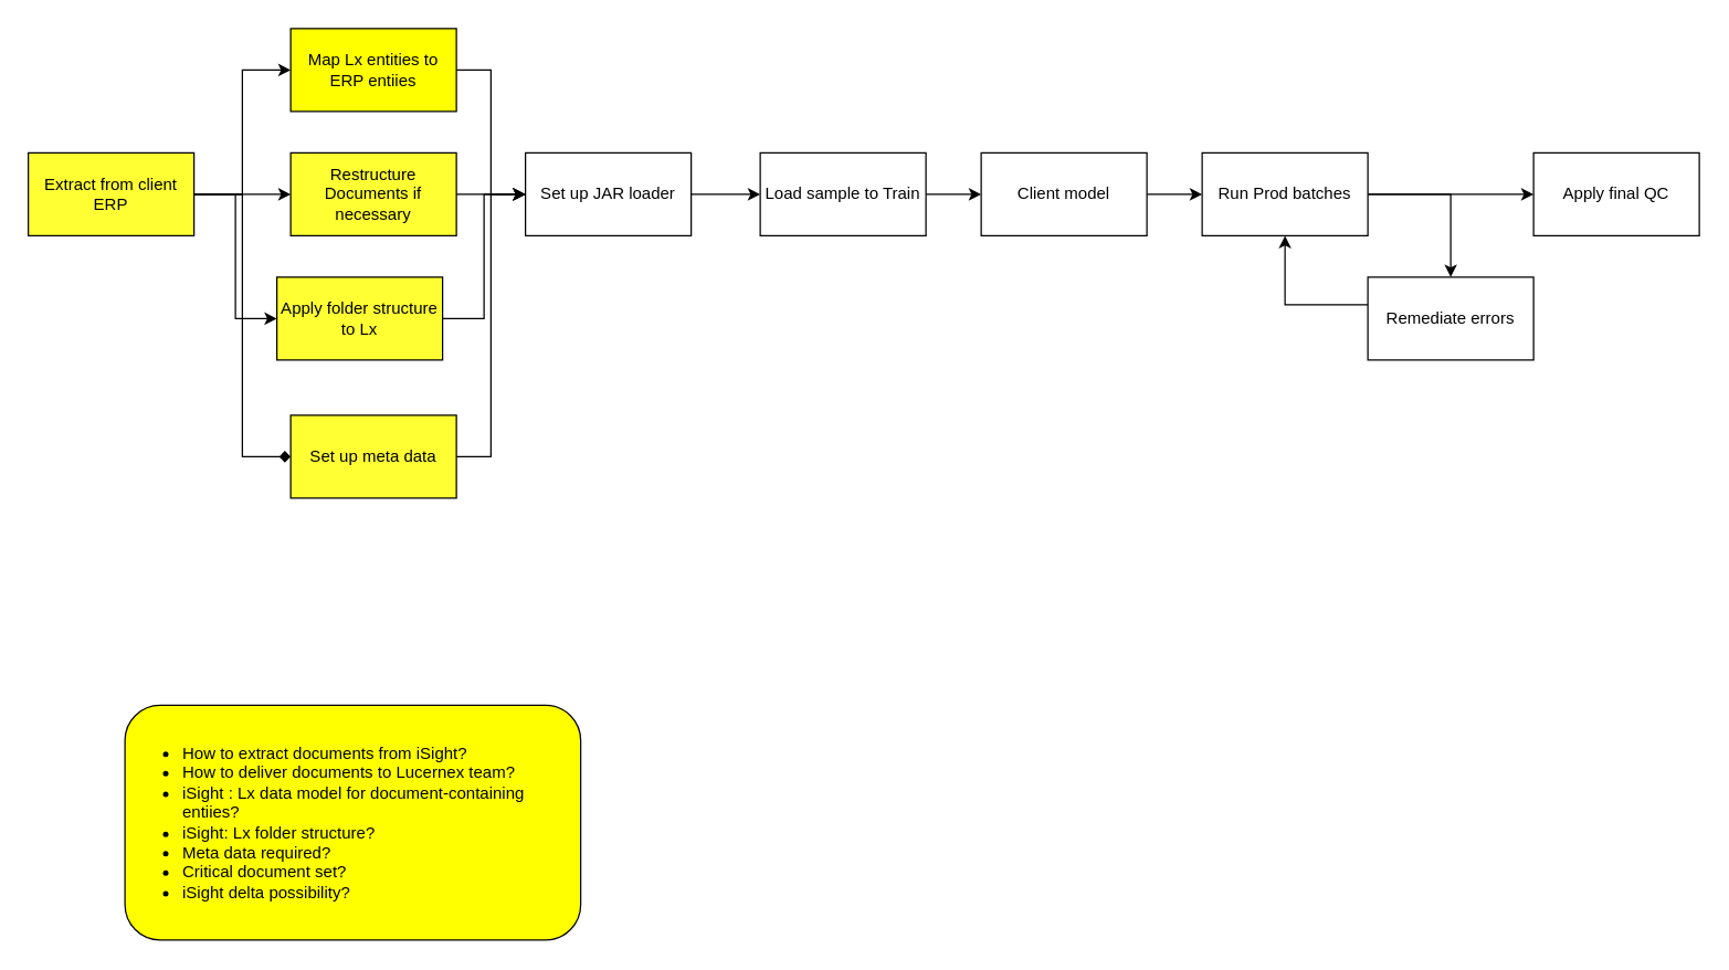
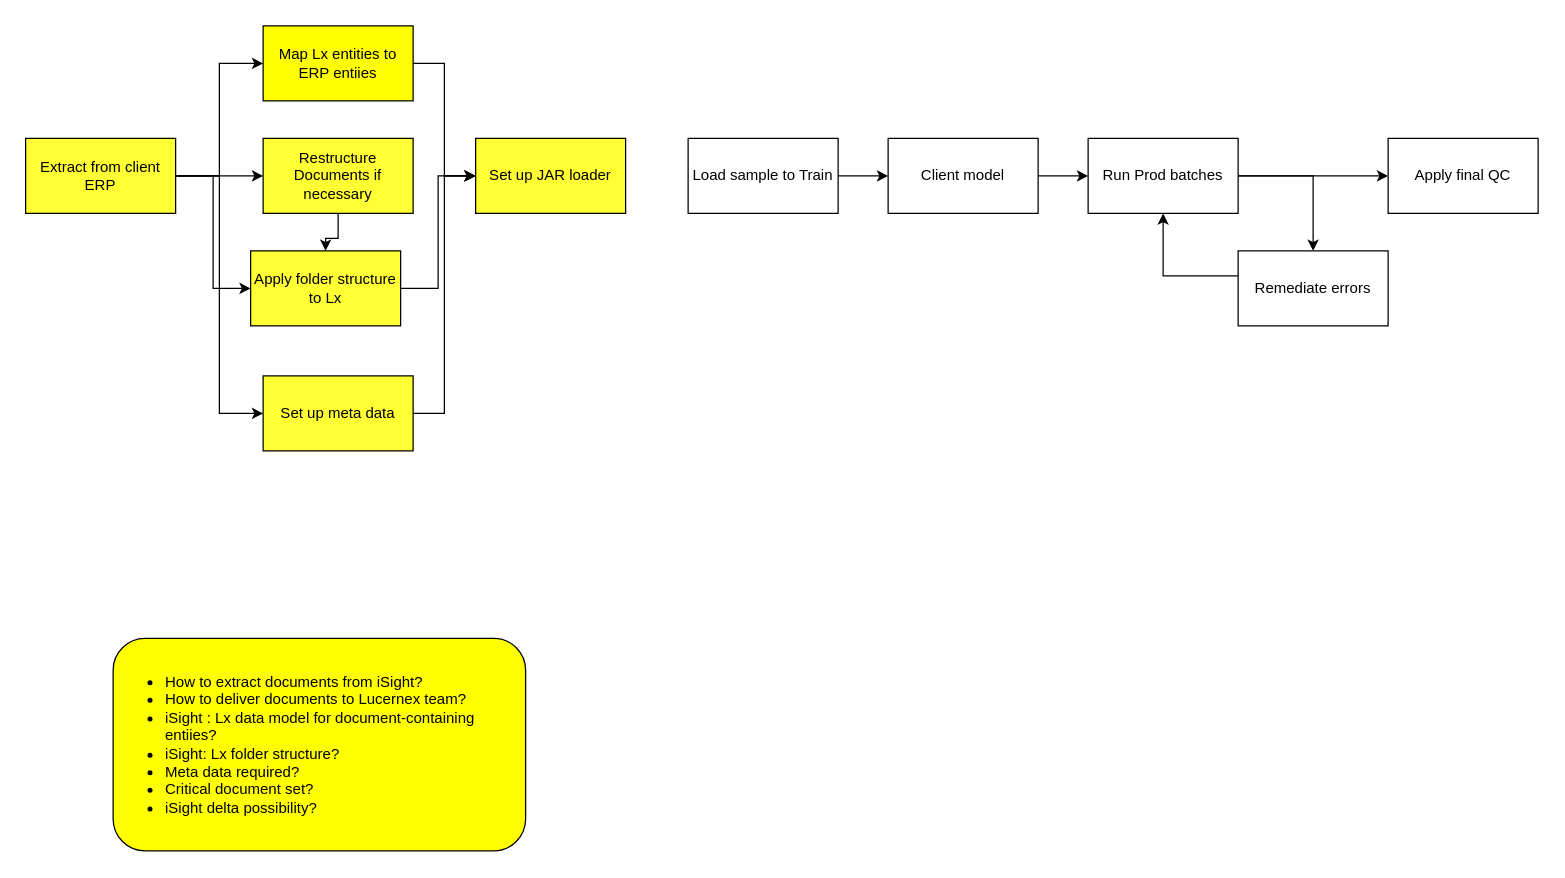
- <mxCell id="7" style="edgeStyle=orthogonalEdgeStyle;rounded=0;orthogonalLoop=1;jettySize=auto;html=1;entryX=0;entryY=0.5;entryDx=0;entryDy=0;" parent="1" source="8" target="14" edge="1"><mxGeometry relative="1" as="geometry" /></mxCell>
+ <mxCell id="7" style="edgeStyle=orthogonalEdgeStyle;rounded=0;orthogonalLoop=1;jettySize=auto;html=1;" parent="1" source="8" target="10" edge="1"><mxGeometry relative="1" as="geometry" /></mxCell>
- <mxCell id="14" value="Set up JAR loader" style="rounded=0;whiteSpace=wrap;html=1;" parent="1" vertex="1"><mxGeometry x="380" y="110" width="120" height="60" as="geometry" /></mxCell>
+ <mxCell id="14" value="Set up JAR loader" style="rounded=0;whiteSpace=wrap;html=1;fillColor=#ffff33;" parent="1" vertex="1"><mxGeometry x="380" y="110" width="120" height="60" as="geometry" /></mxCell>
- <mxCell id="13" value="" style="edgeStyle=orthogonalEdgeStyle;rounded=0;orthogonalLoop=1;jettySize=auto;html=1;" parent="1" source="14" target="16" edge="1"><mxGeometry relative="1" as="geometry" /></mxCell>
- <mxCell id="5" style="edgeStyle=orthogonalEdgeStyle;rounded=0;orthogonalLoop=1;jettySize=auto;html=1;entryX=0;entryY=0.5;entryDx=0;entryDy=0;endArrow=diamond;" edge="1" parent="1" source="6" target="26"><mxGeometry relative="1" as="geometry" /></mxCell>
+ <mxCell id="5" style="edgeStyle=orthogonalEdgeStyle;rounded=0;orthogonalLoop=1;jettySize=auto;html=1;entryX=0;entryY=0.5;entryDx=0;entryDy=0;" edge="1" parent="1" source="6" target="26"><mxGeometry relative="1" as="geometry" /></mxCell>
